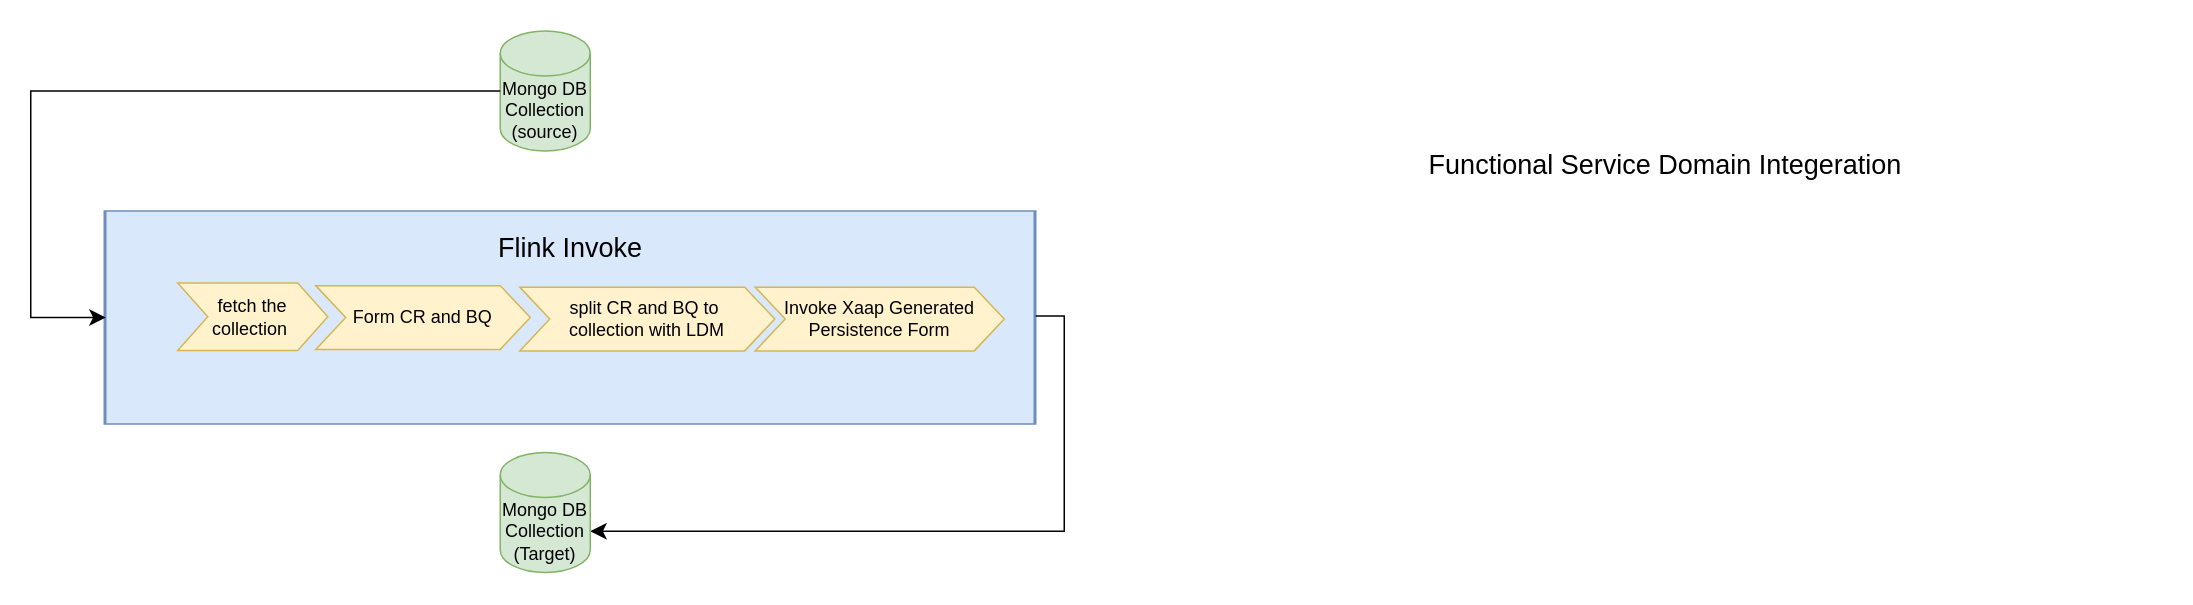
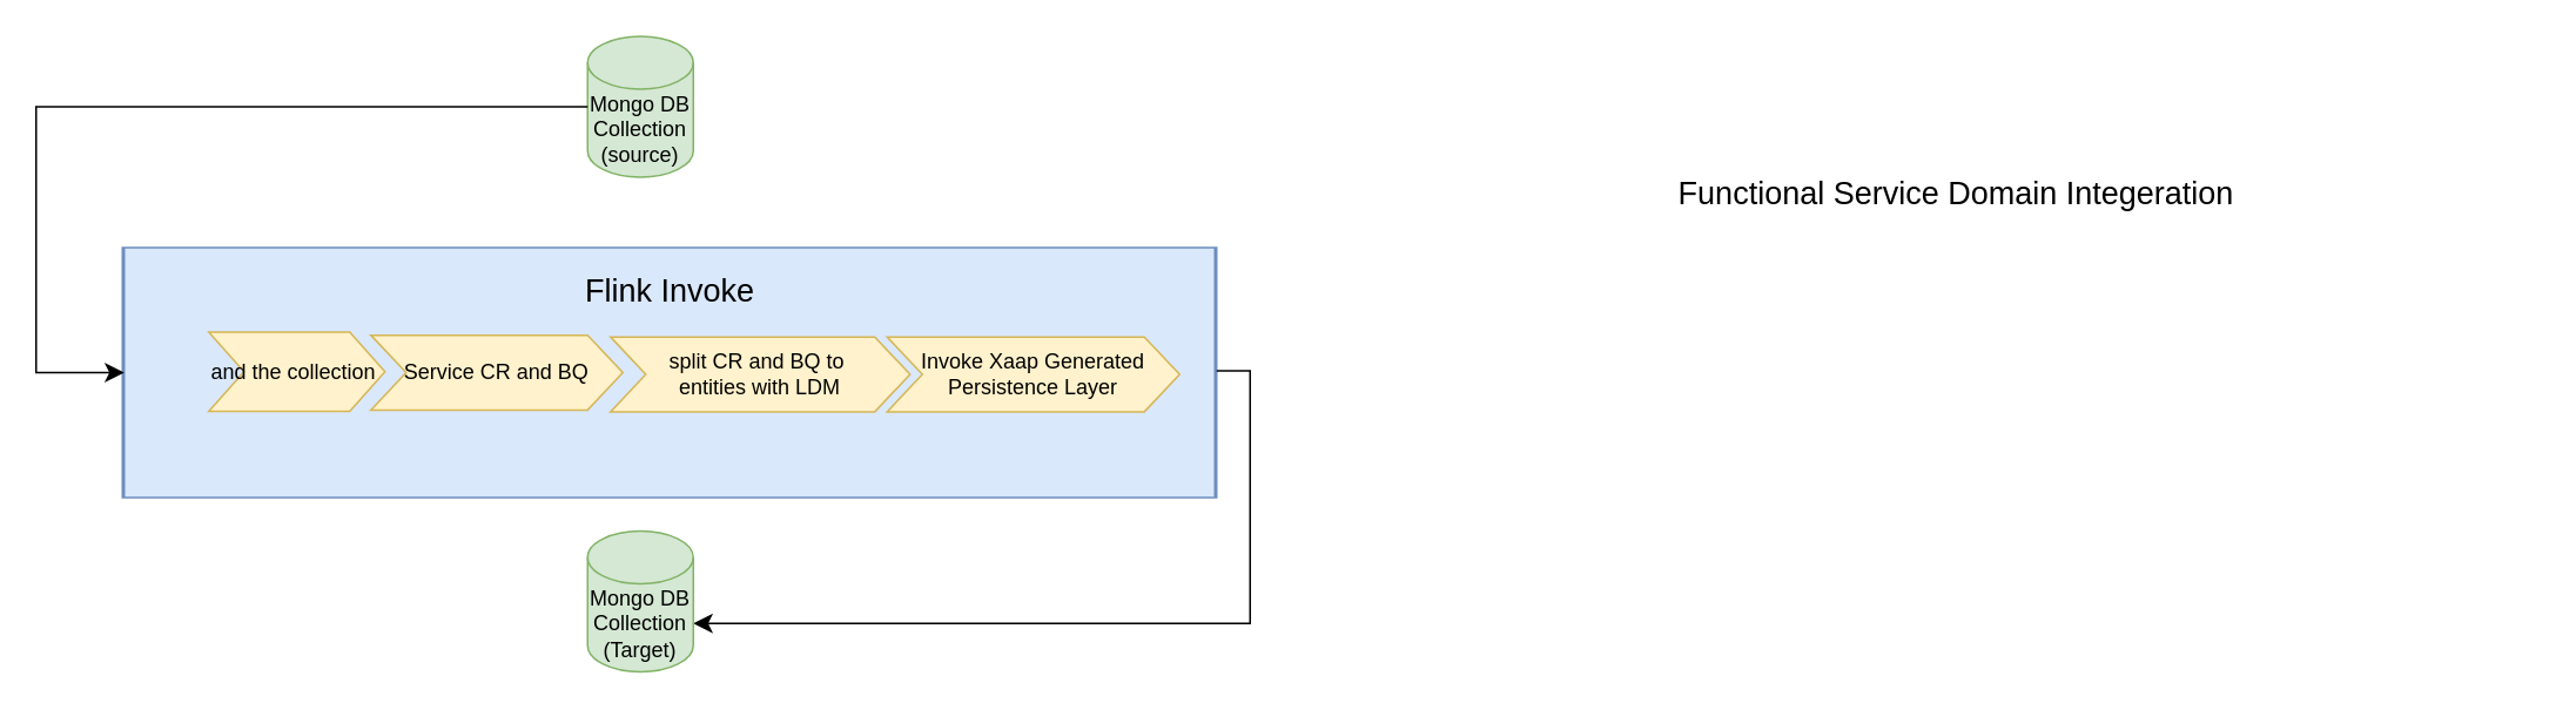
- <mxCell id="3" value="fetch the collection&amp;nbsp;" style="shape=step;perimeter=stepPerimeter;fixedSize=1;points=[];whiteSpace=wrap;html=1;fillColor=#fff2cc;strokeColor=#d6b656;" parent="1" vertex="1"><mxGeometry x="118" y="188" width="100" height="45" as="geometry" /></mxCell>
+ <mxCell id="3" value="and the collection&amp;nbsp;" style="shape=step;perimeter=stepPerimeter;fixedSize=1;points=[];whiteSpace=wrap;html=1;fillColor=#fff2cc;strokeColor=#d6b656;" parent="1" vertex="1"><mxGeometry x="118" y="188" width="100" height="45" as="geometry" /></mxCell>
- <mxCell id="10" value="Form CR and BQ" style="shape=step;perimeter=stepPerimeter;whiteSpace=wrap;html=1;fixedSize=1;fillColor=#fff2cc;strokeColor=#d6b656;" vertex="1" parent="1"><mxGeometry x="210" y="189.75" width="143" height="42.5" as="geometry" /></mxCell>
+ <mxCell id="10" value="Service CR and BQ" style="shape=step;perimeter=stepPerimeter;whiteSpace=wrap;html=1;fixedSize=1;fillColor=#fff2cc;strokeColor=#d6b656;" vertex="1" parent="1"><mxGeometry x="210" y="189.75" width="143" height="42.5" as="geometry" /></mxCell>
- <mxCell id="11" value="split CR and BQ to&amp;nbsp;&lt;div&gt;collection with LDM&lt;/div&gt;" style="shape=step;perimeter=stepPerimeter;whiteSpace=wrap;html=1;fixedSize=1;fillColor=#fff2cc;strokeColor=#d6b656;" vertex="1" parent="1"><mxGeometry x="346" y="190.75" width="170" height="42.5" as="geometry" /></mxCell>
+ <mxCell id="11" value="split CR and BQ to&amp;nbsp;&lt;div&gt;entities with LDM&lt;/div&gt;" style="shape=step;perimeter=stepPerimeter;whiteSpace=wrap;html=1;fixedSize=1;fillColor=#fff2cc;strokeColor=#d6b656;" vertex="1" parent="1"><mxGeometry x="346" y="190.75" width="170" height="42.5" as="geometry" /></mxCell>
- <mxCell id="12" value="Invoke Xaap Generated Persistence Form" style="shape=step;perimeter=stepPerimeter;whiteSpace=wrap;html=1;fixedSize=1;fillColor=#fff2cc;strokeColor=#d6b656;" vertex="1" parent="1"><mxGeometry x="503" y="190.75" width="166" height="42.5" as="geometry" /></mxCell>
+ <mxCell id="12" value="Invoke Xaap Generated Persistence Layer" style="shape=step;perimeter=stepPerimeter;whiteSpace=wrap;html=1;fixedSize=1;fillColor=#fff2cc;strokeColor=#d6b656;" vertex="1" parent="1"><mxGeometry x="503" y="190.75" width="166" height="42.5" as="geometry" /></mxCell>
